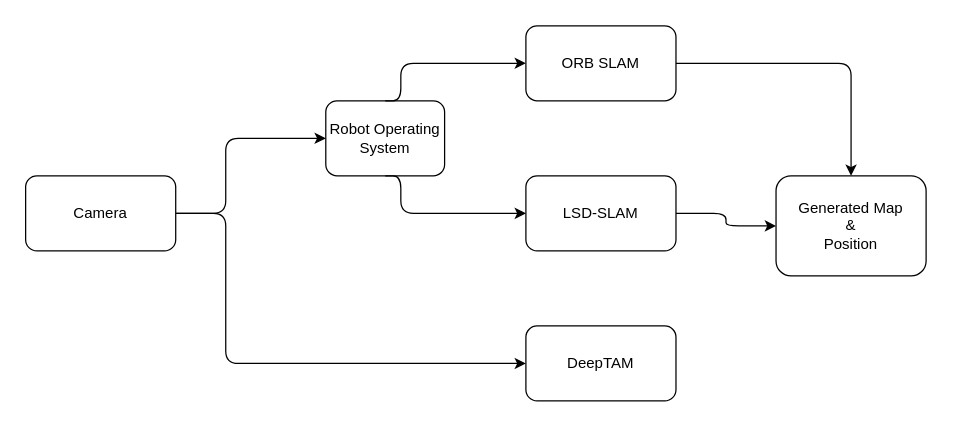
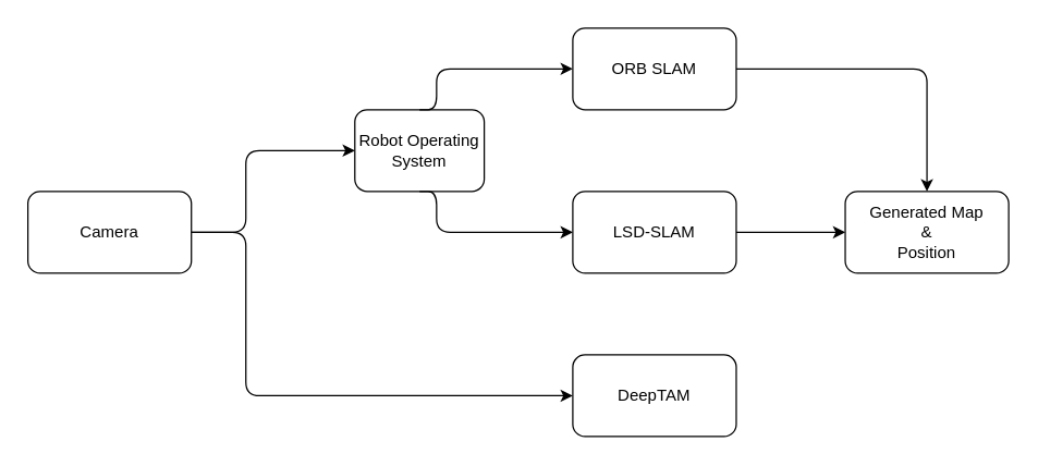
- <mxCell id="10" value="Generated Map&lt;br&gt;&amp;amp;&lt;br&gt;&lt;div&gt;Position&lt;/div&gt;" style="rounded=1;whiteSpace=wrap;html=1;" vertex="1" parent="1"><mxGeometry x="620" y="140" width="120" height="80" as="geometry" /></mxCell>
+ <mxCell id="10" value="Generated Map&lt;br&gt;&amp;amp;&lt;br&gt;&lt;div&gt;Position&lt;/div&gt;" style="rounded=1;whiteSpace=wrap;html=1;" vertex="1" parent="1"><mxGeometry x="620" y="140" width="120" height="60" as="geometry" /></mxCell>
